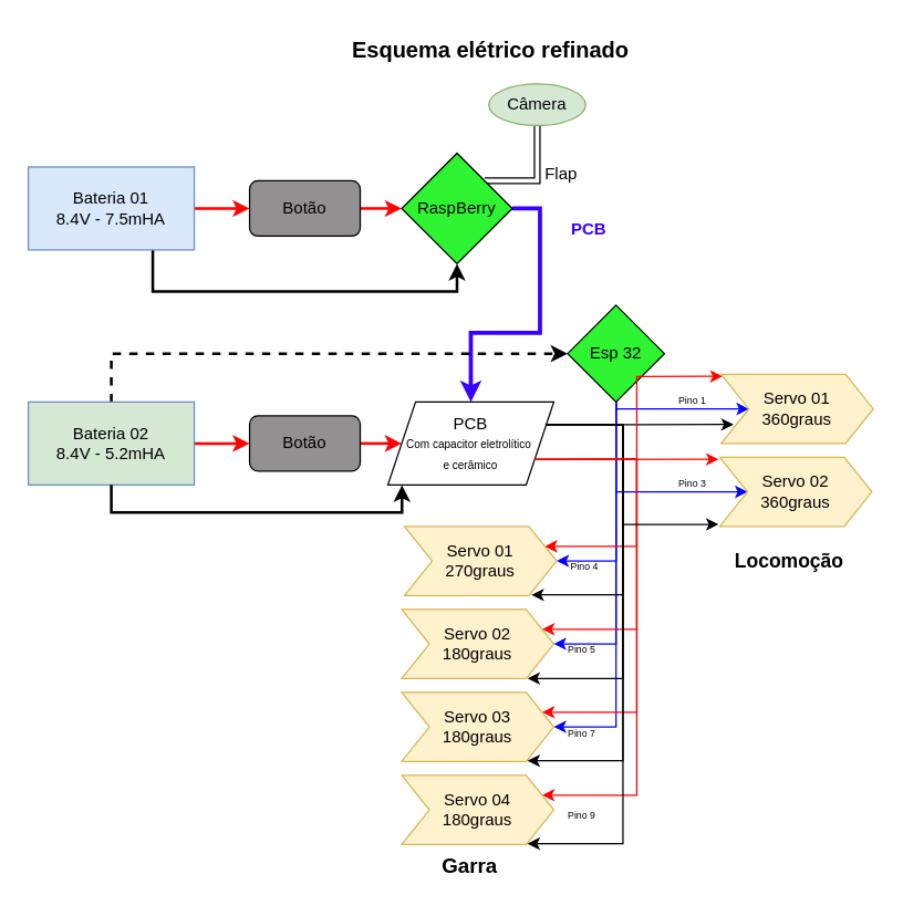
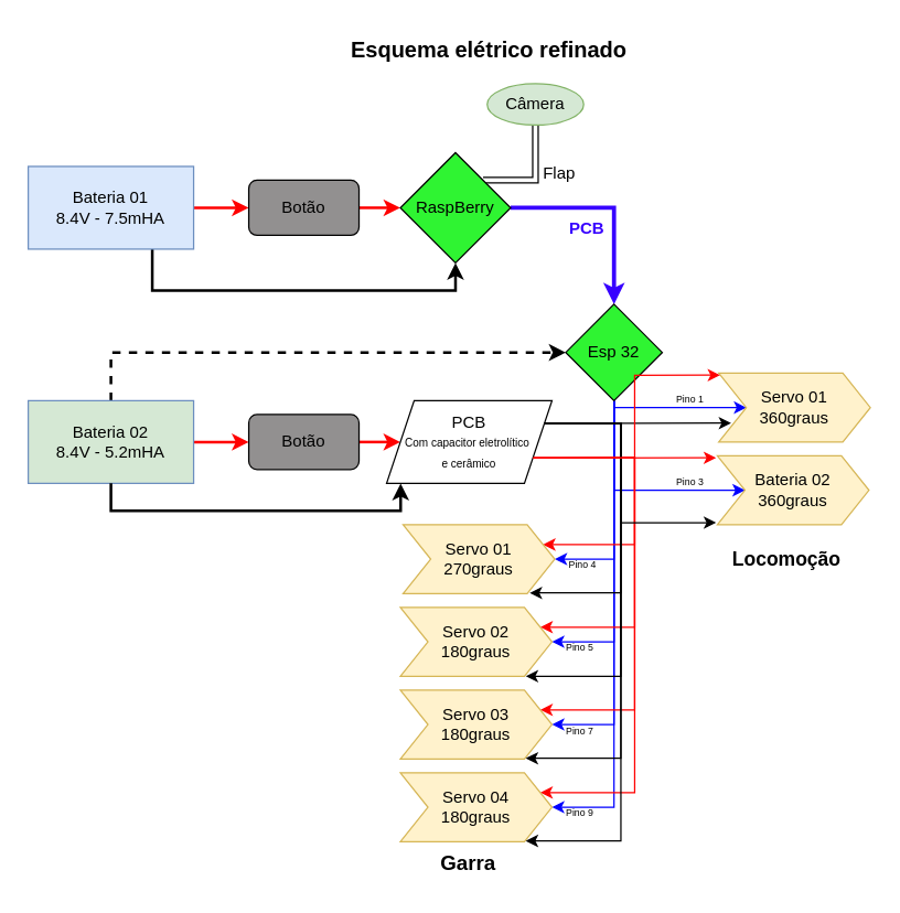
- <mxCell id="9" style="edgeStyle=orthogonalEdgeStyle;rounded=0;orthogonalLoop=1;jettySize=auto;html=1;exitX=1;exitY=0.5;exitDx=0;exitDy=0;strokeWidth=3;strokeColor=light-dark(#3700ff, #ededed);" edge="1" parent="1" source="10" target="30"><mxGeometry relative="1" as="geometry" /></mxCell>
+ <mxCell id="9" style="edgeStyle=orthogonalEdgeStyle;rounded=0;orthogonalLoop=1;jettySize=auto;html=1;exitX=1;exitY=0.5;exitDx=0;exitDy=0;entryX=0.5;entryY=0;entryDx=0;entryDy=0;strokeWidth=3;strokeColor=light-dark(#3700ff, #ededed);" edge="1" parent="1" source="10" target="18"><mxGeometry relative="1" as="geometry" /></mxCell>
- <mxCell id="38" value="Servo 02&lt;div&gt;360graus&lt;/div&gt;" style="shape=step;perimeter=stepPerimeter;whiteSpace=wrap;html=1;fixedSize=1;fillColor=#fff2cc;strokeColor=#d6b656;" vertex="1" parent="1"><mxGeometry x="520" y="330" width="110" height="50" as="geometry" /></mxCell>
+ <mxCell id="38" value="Bateria 02&lt;div&gt;360graus&lt;/div&gt;" style="shape=step;perimeter=stepPerimeter;whiteSpace=wrap;html=1;fixedSize=1;fillColor=#fff2cc;strokeColor=#d6b656;" vertex="1" parent="1"><mxGeometry x="520" y="330" width="110" height="50" as="geometry" /></mxCell>
+ <mxCell id="17" style="edgeStyle=orthogonalEdgeStyle;rounded=0;orthogonalLoop=1;jettySize=auto;html=1;exitX=0.5;exitY=1;exitDx=0;exitDy=0;entryX=1;entryY=0.5;entryDx=0;entryDy=0;strokeColor=light-dark(#0000ff, #ededed);" edge="1" parent="1" source="18" target="37"><mxGeometry relative="1" as="geometry" /></mxCell>
